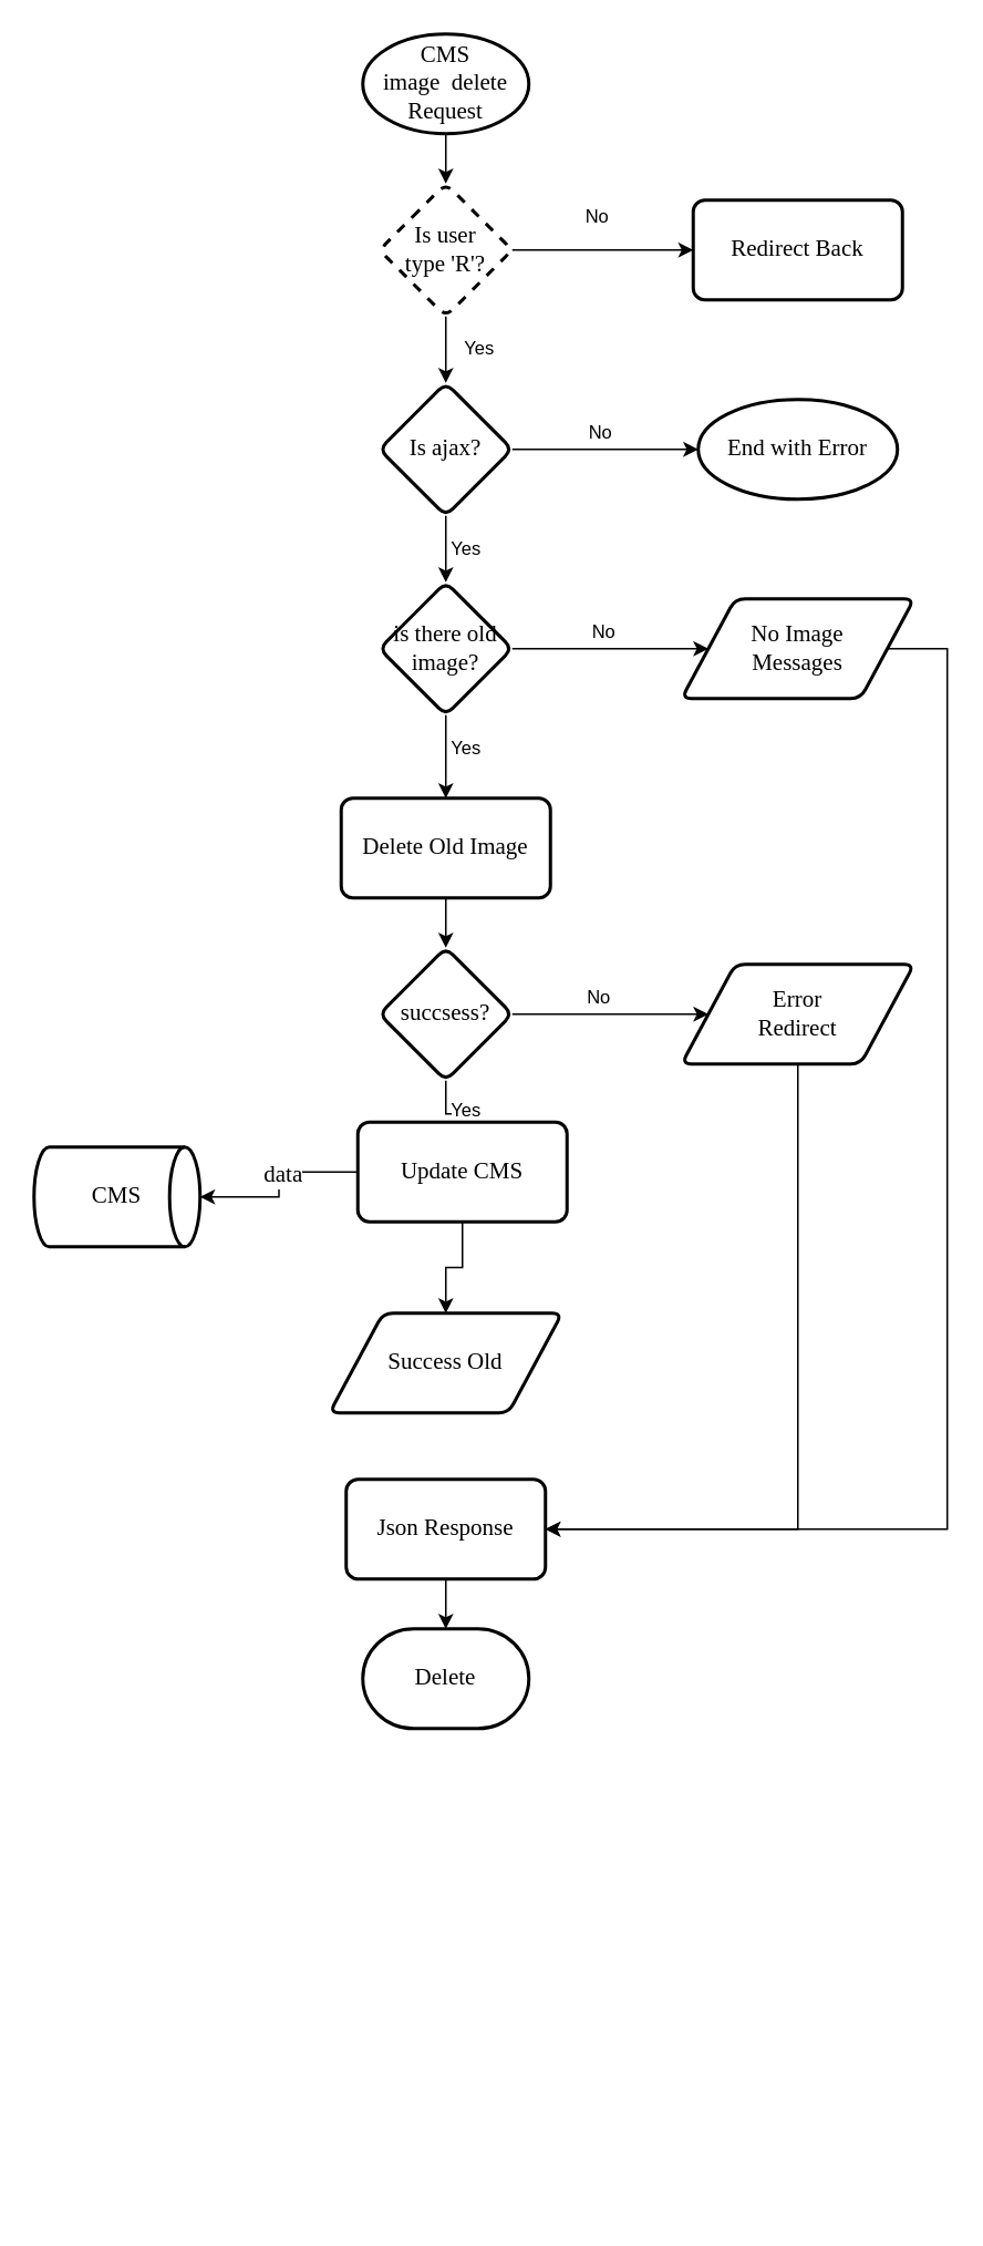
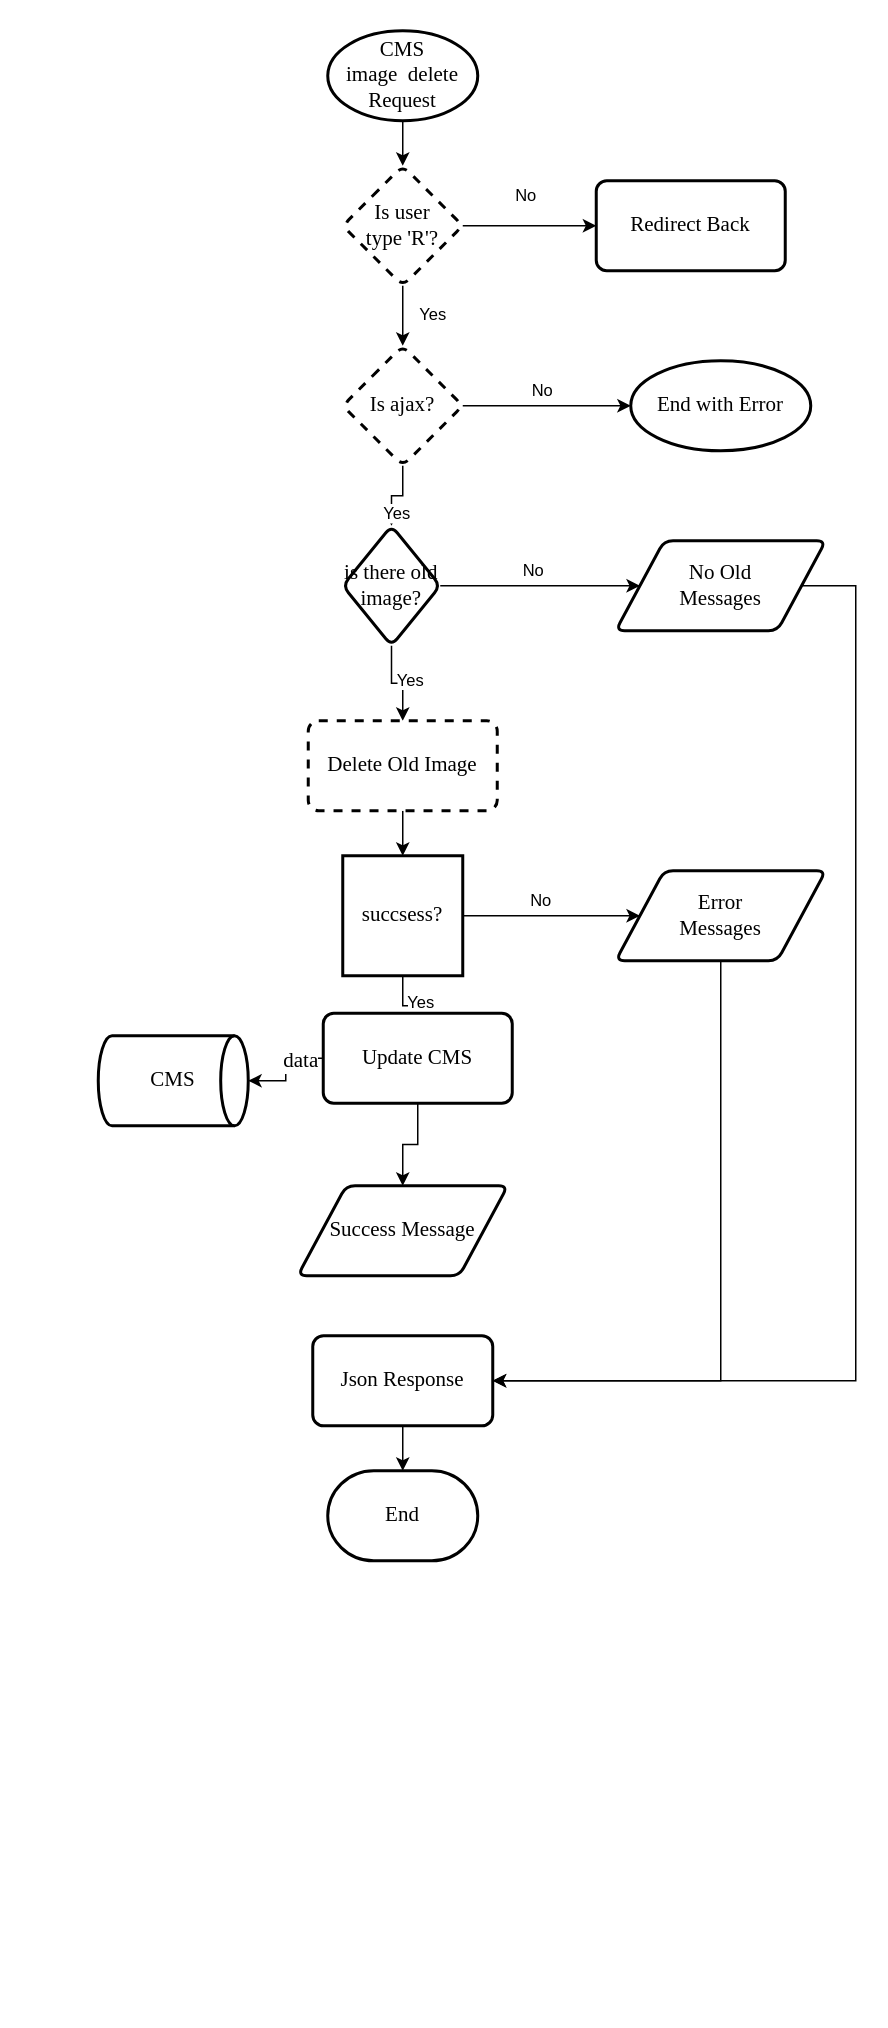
- <mxCell id="8" value="Redirect Back" style="rounded=1;whiteSpace=wrap;html=1;absoluteArcSize=1;arcSize=14;strokeWidth=2;fontFamily=Times New Roman;fontSize=14;" parent="1" vertex="1"><mxGeometry x="417" y="120" width="126" height="60" as="geometry" /></mxCell>
+ <mxCell id="8" value="Redirect Back" style="rounded=1;whiteSpace=wrap;html=1;absoluteArcSize=1;arcSize=14;strokeWidth=2;fontFamily=Times New Roman;fontSize=14;" parent="1" vertex="1"><mxGeometry x="397" y="120" width="126" height="60" as="geometry" /></mxCell>
- <mxCell id="11" value="Is ajax?" style="rhombus;whiteSpace=wrap;html=1;fontSize=14;fontFamily=Times New Roman;strokeWidth=2;rounded=1;arcSize=12;" parent="1" vertex="1"><mxGeometry x="228" y="230" width="80" height="80" as="geometry" /></mxCell>
+ <mxCell id="11" value="Is ajax?" style="rhombus;whiteSpace=wrap;html=1;fontSize=14;fontFamily=Times New Roman;strokeWidth=2;rounded=1;arcSize=12;dashed=1;" parent="1" vertex="1"><mxGeometry x="228" y="230" width="80" height="80" as="geometry" /></mxCell>
- <mxCell id="15" value="is there old image?" style="rhombus;whiteSpace=wrap;html=1;fontSize=14;fontFamily=Times New Roman;strokeWidth=2;rounded=1;arcSize=12;" parent="1" vertex="1"><mxGeometry x="228" y="350" width="80" height="80" as="geometry" /></mxCell>
+ <mxCell id="15" value="is there old image?" style="rhombus;whiteSpace=wrap;html=1;fontSize=14;fontFamily=Times New Roman;strokeWidth=2;rounded=1;arcSize=12;" parent="1" vertex="1"><mxGeometry x="228" y="350" width="65" height="80" as="geometry" /></mxCell>
- <mxCell id="22" value="No Image&lt;br&gt;Messages" style="shape=parallelogram;html=1;strokeWidth=2;perimeter=parallelogramPerimeter;whiteSpace=wrap;rounded=1;arcSize=12;size=0.23;fontFamily=Times New Roman;fontSize=14;" parent="1" vertex="1"><mxGeometry x="410" y="360" width="140" height="60" as="geometry" /></mxCell>
+ <mxCell id="22" value="No Old&lt;br&gt;Messages" style="shape=parallelogram;html=1;strokeWidth=2;perimeter=parallelogramPerimeter;whiteSpace=wrap;rounded=1;arcSize=12;size=0.23;fontFamily=Times New Roman;fontSize=14;" parent="1" vertex="1"><mxGeometry x="410" y="360" width="140" height="60" as="geometry" /></mxCell>
- <mxCell id="17" value="Delete Old Image" style="rounded=1;whiteSpace=wrap;html=1;absoluteArcSize=1;arcSize=14;strokeWidth=2;fontFamily=Times New Roman;fontSize=14;" parent="1" vertex="1"><mxGeometry x="205" y="480" width="126" height="60" as="geometry" /></mxCell>
+ <mxCell id="17" value="Delete Old Image" style="rounded=1;whiteSpace=wrap;html=1;absoluteArcSize=1;arcSize=14;strokeWidth=2;fontFamily=Times New Roman;fontSize=14;dashed=1;" parent="1" vertex="1"><mxGeometry x="205" y="480" width="126" height="60" as="geometry" /></mxCell>
- <mxCell id="25" value="succsess?" style="rhombus;whiteSpace=wrap;html=1;fontSize=14;fontFamily=Times New Roman;strokeWidth=2;rounded=1;arcSize=12;" parent="1" vertex="1"><mxGeometry x="228" y="570" width="80" height="80" as="geometry" /></mxCell>
+ <mxCell id="25" value="succsess?" style="whiteSpace=wrap;html=1;fontSize=14;fontFamily=Times New Roman;strokeWidth=2;arcSize=12;rounded=0;" parent="1" vertex="1"><mxGeometry x="228" y="570" width="80" height="80" as="geometry" /></mxCell>
- <mxCell id="27" value="Error&lt;br&gt;Redirect" style="shape=parallelogram;html=1;strokeWidth=2;perimeter=parallelogramPerimeter;whiteSpace=wrap;rounded=1;arcSize=12;size=0.23;fontFamily=Times New Roman;fontSize=14;" parent="1" vertex="1"><mxGeometry x="410" y="580" width="140" height="60" as="geometry" /></mxCell>
+ <mxCell id="27" value="Error&lt;br&gt;Messages" style="shape=parallelogram;html=1;strokeWidth=2;perimeter=parallelogramPerimeter;whiteSpace=wrap;rounded=1;arcSize=12;size=0.23;fontFamily=Times New Roman;fontSize=14;" parent="1" vertex="1"><mxGeometry x="410" y="580" width="140" height="60" as="geometry" /></mxCell>
- <mxCell id="20" value="CMS" style="strokeWidth=2;html=1;shape=mxgraph.flowchart.direct_data;whiteSpace=wrap;fontFamily=Times New Roman;fontSize=14;" parent="1" vertex="1"><mxGeometry x="20" y="690" width="100" height="60" as="geometry" /></mxCell>
+ <mxCell id="20" value="CMS" style="strokeWidth=2;html=1;shape=mxgraph.flowchart.direct_data;whiteSpace=wrap;fontFamily=Times New Roman;fontSize=14;" parent="1" vertex="1"><mxGeometry x="65" y="690" width="100" height="60" as="geometry" /></mxCell>
- <mxCell id="31" value="Success Old" style="shape=parallelogram;html=1;strokeWidth=2;perimeter=parallelogramPerimeter;whiteSpace=wrap;rounded=1;arcSize=12;size=0.23;fontFamily=Times New Roman;fontSize=14;" parent="1" vertex="1"><mxGeometry x="198" y="790" width="140" height="60" as="geometry" /></mxCell>
+ <mxCell id="31" value="Success Message" style="shape=parallelogram;html=1;strokeWidth=2;perimeter=parallelogramPerimeter;whiteSpace=wrap;rounded=1;arcSize=12;size=0.23;fontFamily=Times New Roman;fontSize=14;" parent="1" vertex="1"><mxGeometry x="198" y="790" width="140" height="60" as="geometry" /></mxCell>
- <mxCell id="30" value="Delete" style="strokeWidth=2;html=1;shape=mxgraph.flowchart.terminator;whiteSpace=wrap;fontFamily=Times New Roman;fontSize=14;" parent="1" vertex="1"><mxGeometry x="218" y="980" width="100" height="60" as="geometry" /></mxCell>
+ <mxCell id="30" value="End" style="strokeWidth=2;html=1;shape=mxgraph.flowchart.terminator;whiteSpace=wrap;fontFamily=Times New Roman;fontSize=14;" parent="1" vertex="1"><mxGeometry x="218" y="980" width="100" height="60" as="geometry" /></mxCell>
